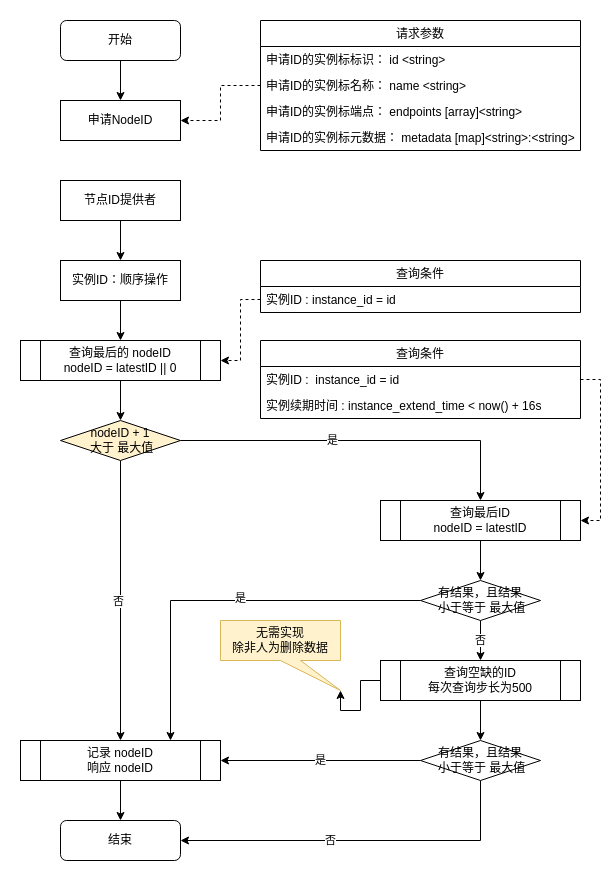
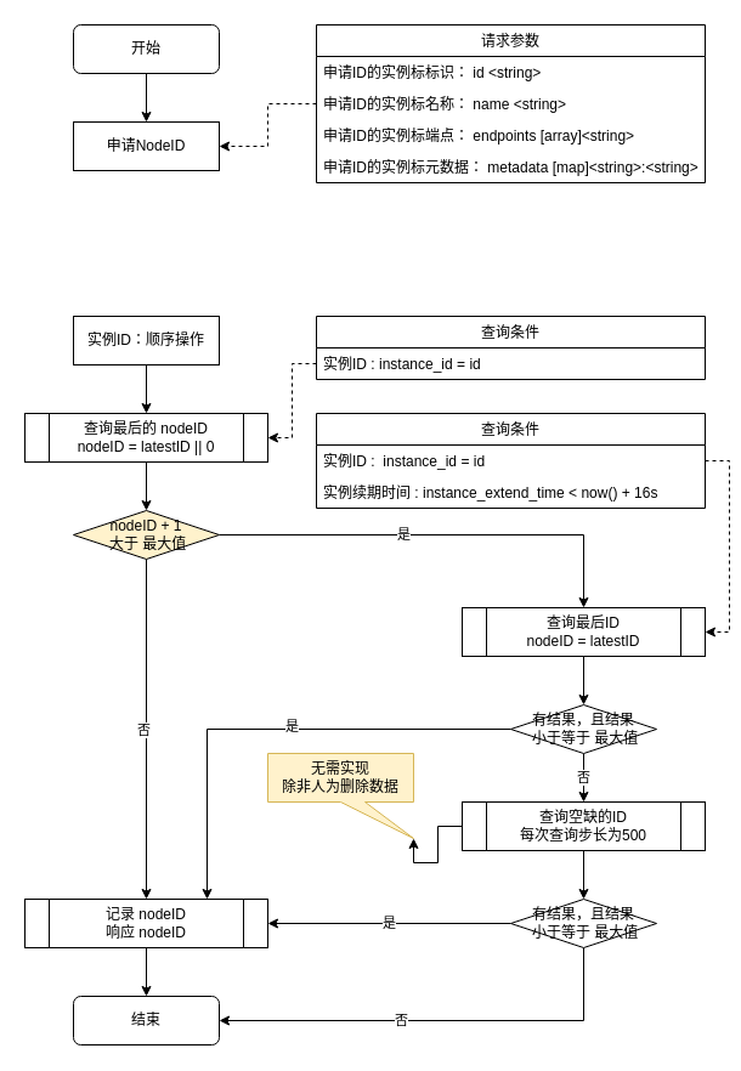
- <mxCell id="12" value="节点ID提供者" style="rounded=0;whiteSpace=wrap;html=1;" parent="1" vertex="1"><mxGeometry x="60" y="180" width="120" height="40" as="geometry" /></mxCell>
- <mxCell id="11" style="edgeStyle=orthogonalEdgeStyle;rounded=0;orthogonalLoop=1;jettySize=auto;html=1;exitX=0.5;exitY=1;exitDx=0;exitDy=0;entryX=0.5;entryY=0;entryDx=0;entryDy=0;" parent="1" source="12" target="14" edge="1"><mxGeometry relative="1" as="geometry" /></mxCell>
